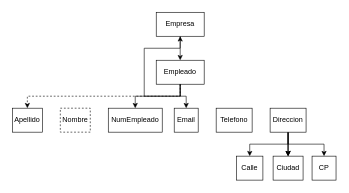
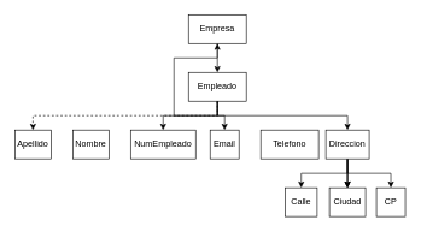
+ <mxCell id="20" style="edgeStyle=orthogonalEdgeStyle;rounded=0;orthogonalLoop=1;jettySize=auto;html=1;exitX=0.5;exitY=1;exitDx=0;exitDy=0;entryX=0.5;entryY=0;entryDx=0;entryDy=0;" edge="1" parent="1" source="3" target="15"><mxGeometry relative="1" as="geometry"><mxPoint x="360" y="200" as="sourcePoint" /><mxPoint x="105" y="240" as="targetPoint" /></mxGeometry></mxCell>
- <mxCell id="5" value="Nombre" style="rounded=0;whiteSpace=wrap;html=1;dashed=1;" vertex="1" parent="1"><mxGeometry x="100" y="180" width="50" height="40" as="geometry" /></mxCell>
+ <mxCell id="5" value="Nombre" style="rounded=0;whiteSpace=wrap;html=1;" vertex="1" parent="1"><mxGeometry x="100" y="180" width="50" height="40" as="geometry" /></mxCell>
- <mxCell id="9" value="Telefono" style="rounded=0;whiteSpace=wrap;html=1;" vertex="1" parent="1"><mxGeometry x="360" y="180" width="60" height="40" as="geometry" /></mxCell>
+ <mxCell id="9" value="Telefono" style="rounded=0;whiteSpace=wrap;html=1;" vertex="1" parent="1"><mxGeometry x="360" y="180" width="80" height="40" as="geometry" /></mxCell>
